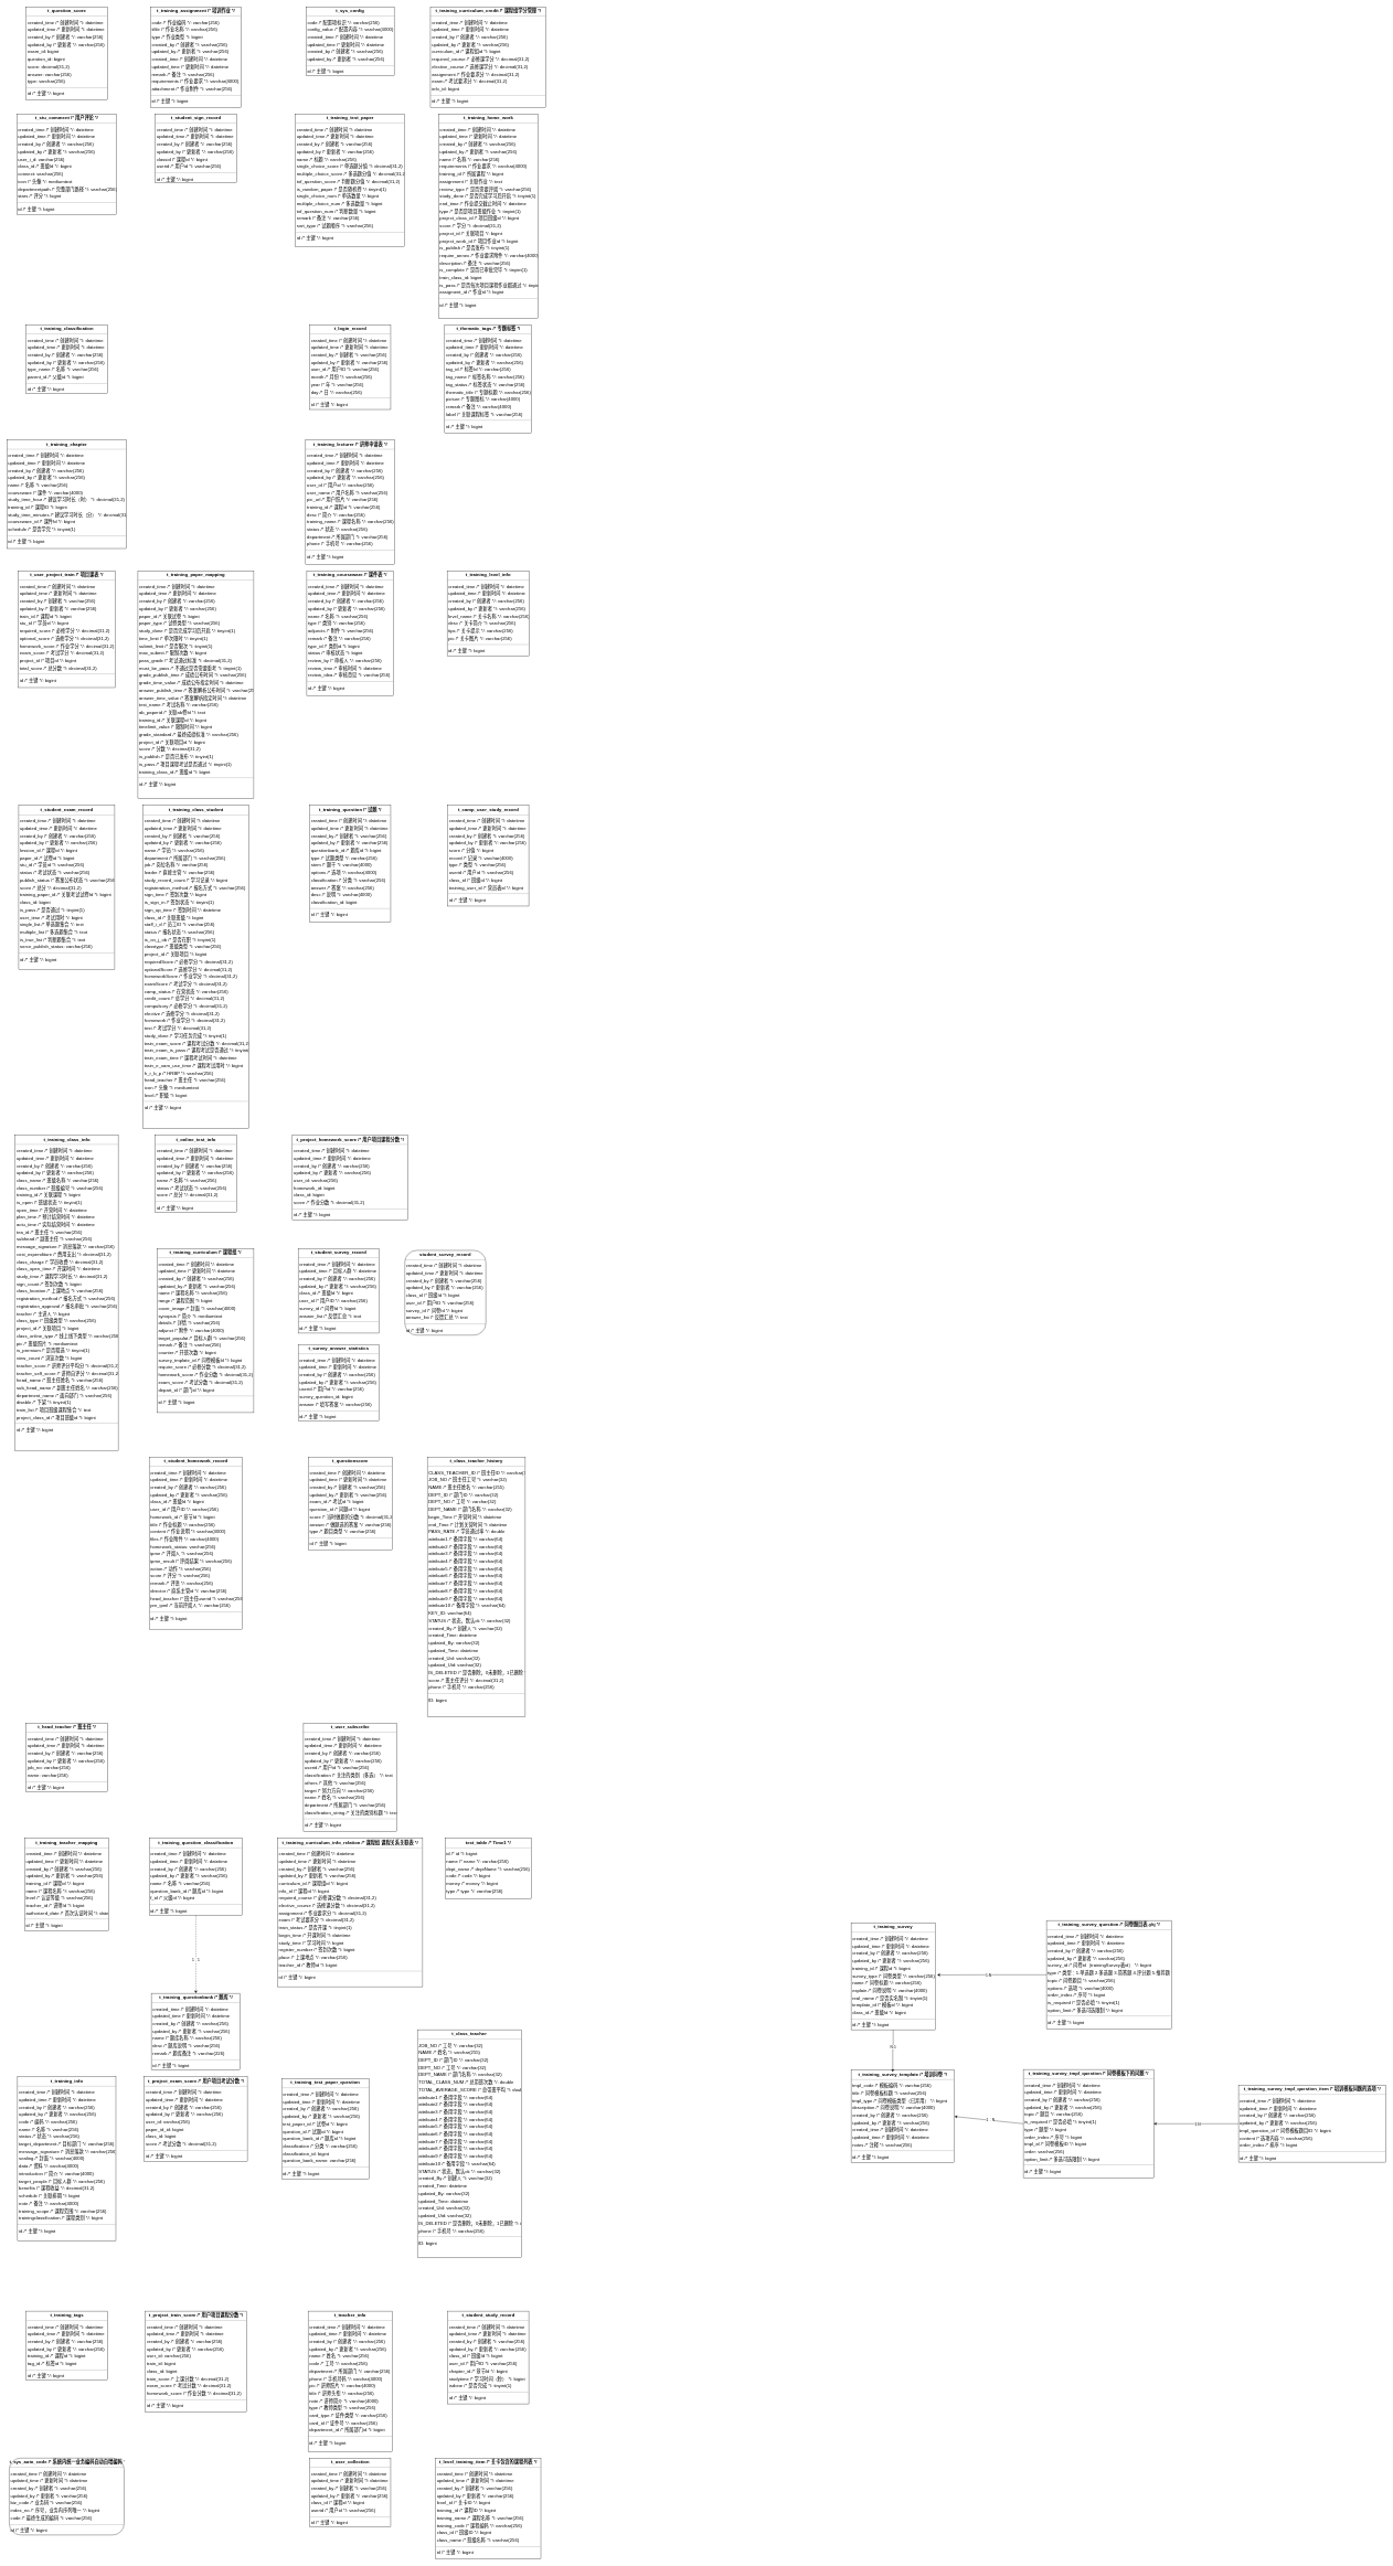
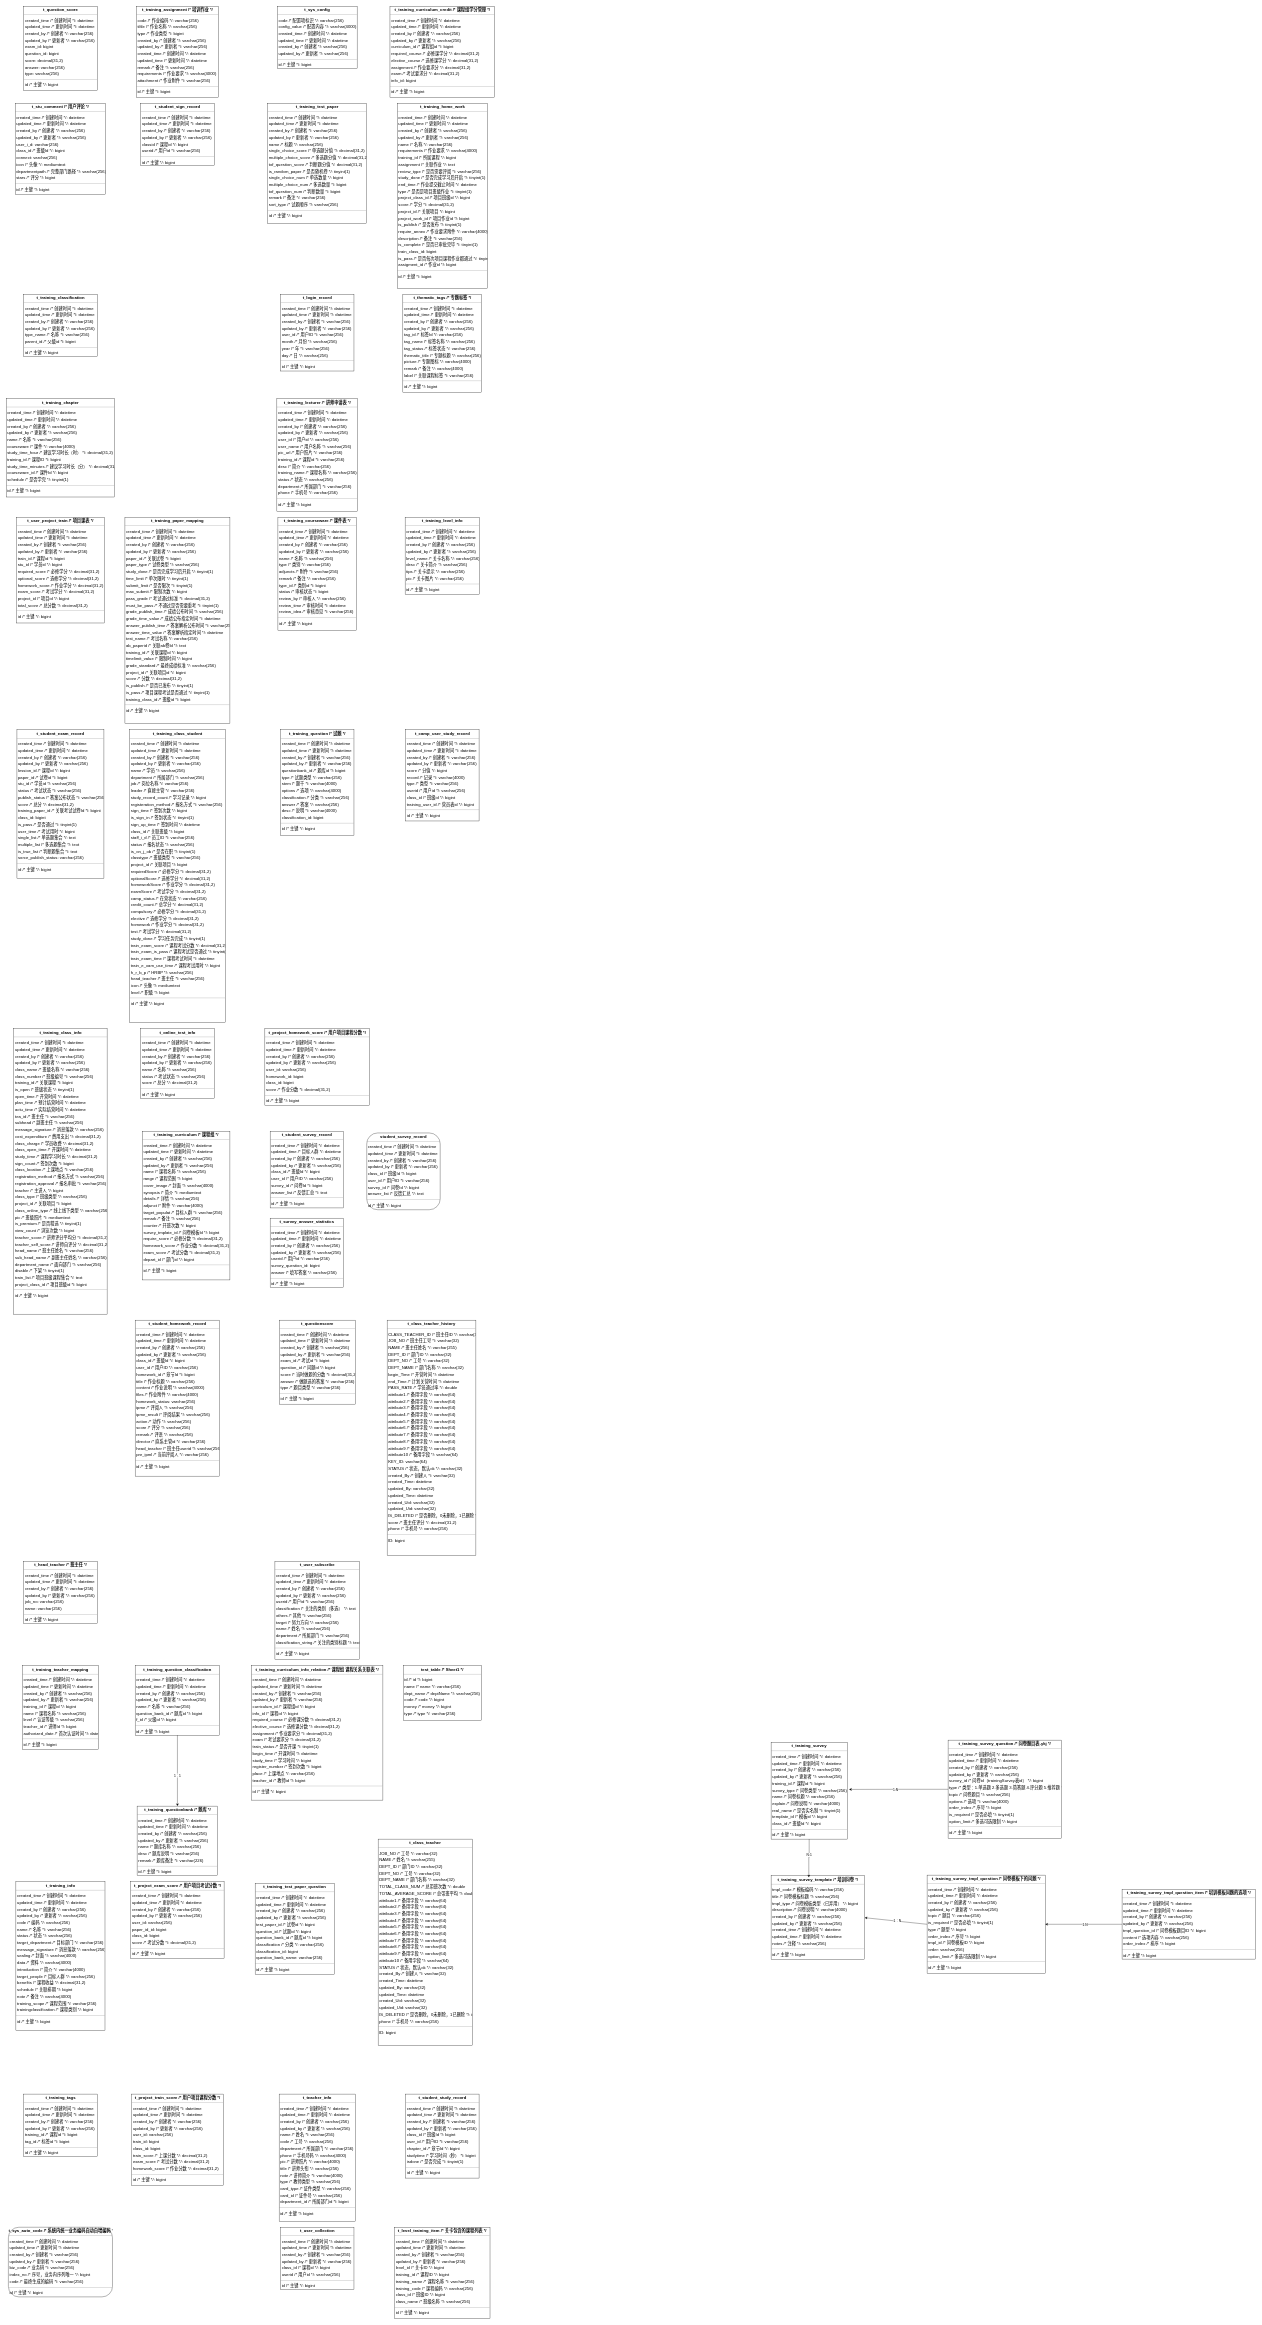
- <mxCell id="63" value="&lt;p style=&quot;margin:0px;margin-top:4px;text-align:center;&quot;&gt;&lt;b&gt;test_table  /* Time1 */&lt;/b&gt;&lt;/p&gt;&lt;hr size=&quot;1&quot;/&gt;&lt;p style=&quot;margin:0 0 0 4px;line-height:1.6;&quot;&gt; id  /* id */: bigint&lt;br/&gt; name  /* name */: varchar(256)&lt;br/&gt; dept_name  /* deptName */: varchar(256)&lt;br/&gt; code  /* code */: bigint&lt;br/&gt; money  /* money */: bigint&lt;br/&gt; type  /* type */: varchar(256)&lt;/p&gt;" style="verticalAlign=top;align=left;overflow=fill;fontSize=14;fontFamily=Helvetica;html=1;rounded=0;shadow=0;comic=0;labelBackgroundColor=none;strokeWidth=1;" parent="1" vertex="1"><mxGeometry x="1344" y="5552" width="260" height="183" as="geometry" /></mxCell>
+ <mxCell id="63" value="&lt;p style=&quot;margin:0px;margin-top:4px;text-align:center;&quot;&gt;&lt;b&gt;test_table  /* Sheet1 */&lt;/b&gt;&lt;/p&gt;&lt;hr size=&quot;1&quot;/&gt;&lt;p style=&quot;margin:0 0 0 4px;line-height:1.6;&quot;&gt; id  /* id */: bigint&lt;br/&gt; name  /* name */: varchar(256)&lt;br/&gt; dept_name  /* deptName */: varchar(256)&lt;br/&gt; code  /* code */: bigint&lt;br/&gt; money  /* money */: bigint&lt;br/&gt; type  /* type */: varchar(256)&lt;/p&gt;" style="verticalAlign=top;align=left;overflow=fill;fontSize=14;fontFamily=Helvetica;html=1;rounded=0;shadow=0;comic=0;labelBackgroundColor=none;strokeWidth=1;" parent="1" vertex="1"><mxGeometry x="1344" y="5552" width="260" height="183" as="geometry" /></mxCell>
- <mxCell id="41" style="edgeStyle=orthogonalEdgeStyle;rounded=0;orthogonalLoop=1;jettySize=auto;html=1;exitDx=0;exitDy=0;noEdgeStyle=1;orthogonal=1;dashed=1;" parent="1" source="43" target="44" edge="1"><mxGeometry relative="1" as="geometry"><Array as="points"><mxPoint x="591" y="5779" /><mxPoint x="591" y="6015" /></Array></mxGeometry></mxCell>
+ <mxCell id="41" style="edgeStyle=orthogonalEdgeStyle;rounded=0;orthogonalLoop=1;jettySize=auto;html=1;exitDx=0;exitDy=0;noEdgeStyle=1;orthogonal=1;" parent="1" source="43" target="44" edge="1"><mxGeometry relative="1" as="geometry"><Array as="points"><mxPoint x="591" y="5779" /><mxPoint x="591" y="6015" /></Array></mxGeometry></mxCell>
